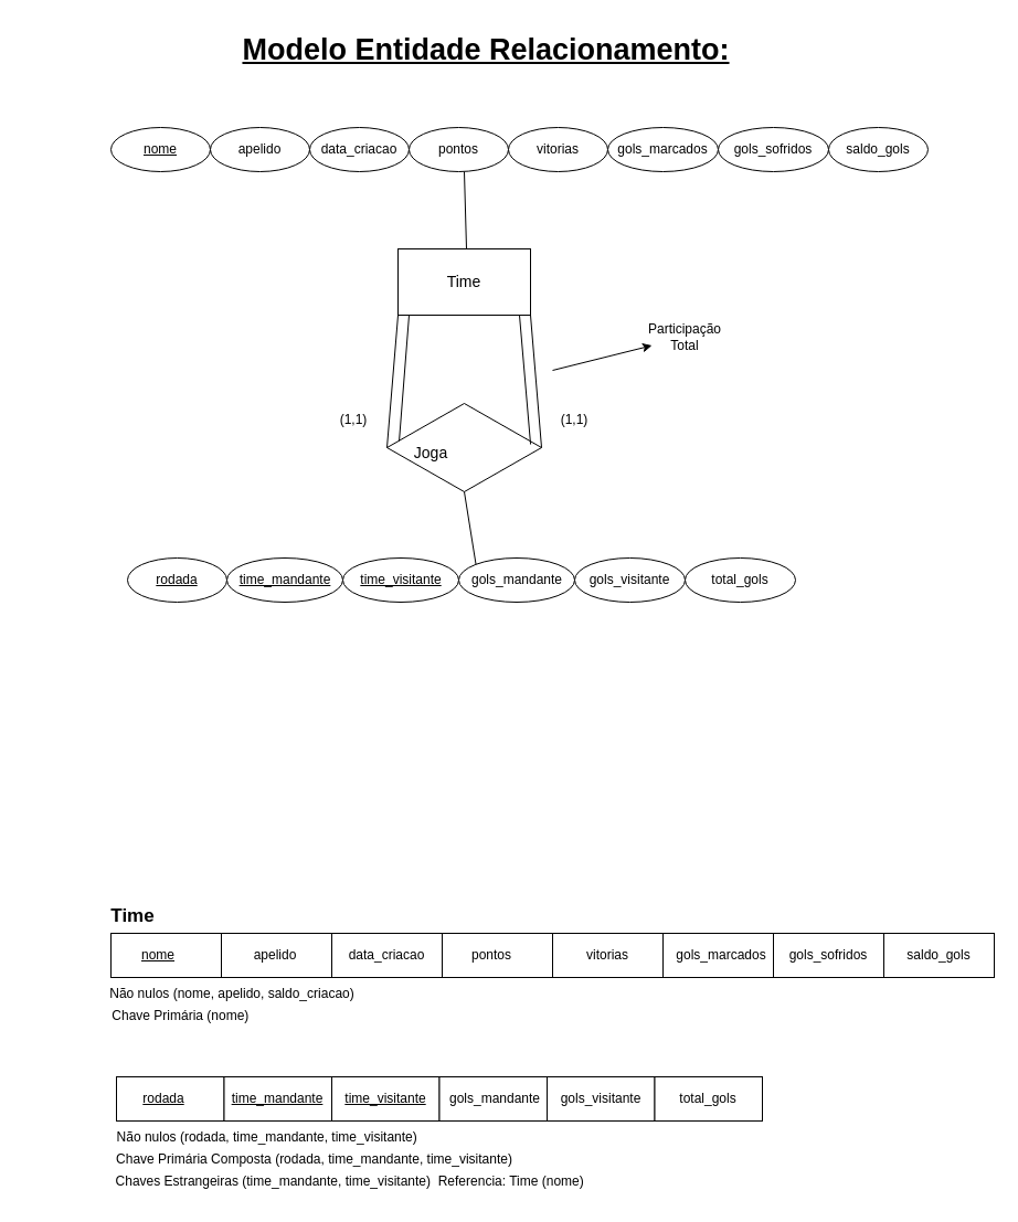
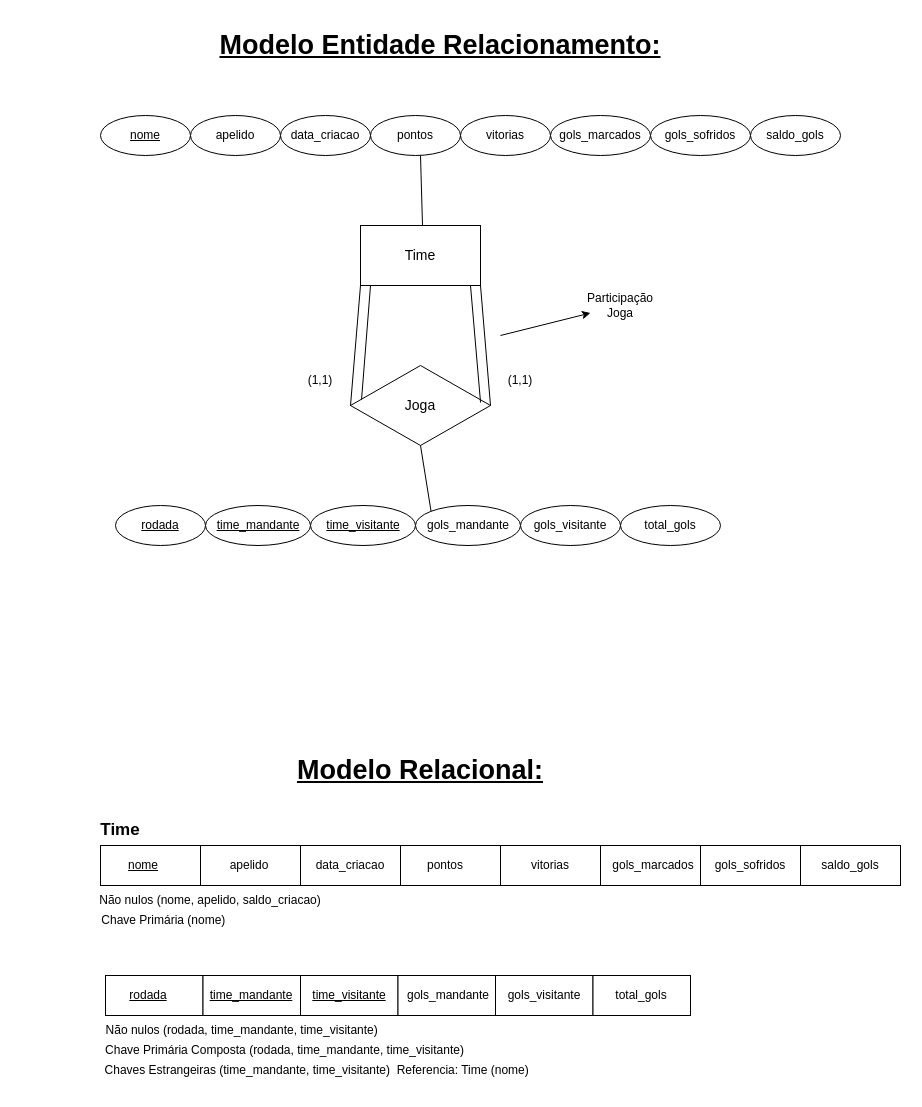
- <mxCell id="13" value="Participação&lt;br&gt;Total" style="text;html=1;strokeColor=none;fillColor=none;align=center;verticalAlign=middle;whiteSpace=wrap;rounded=0;" parent="1" vertex="1"><mxGeometry x="590" y="290" width="60" height="30" as="geometry" /></mxCell>
+ <mxCell id="13" value="Participação&lt;br&gt;Joga" style="text;html=1;strokeColor=none;fillColor=none;align=center;verticalAlign=middle;whiteSpace=wrap;rounded=0;" parent="1" vertex="1"><mxGeometry x="590" y="290" width="60" height="30" as="geometry" /></mxCell>
- <mxCell id="5" value="&lt;font style=&quot;font-size: 14px;&quot;&gt;Joga&lt;/font&gt;" style="text;html=1;strokeColor=none;fillColor=none;align=center;verticalAlign=middle;whiteSpace=wrap;rounded=0;" parent="1" vertex="1"><mxGeometry x="360" y="395" width="60" height="30" as="geometry" /></mxCell>
+ <mxCell id="5" value="&lt;font style=&quot;font-size: 14px;&quot;&gt;Joga&lt;/font&gt;" style="text;html=1;strokeColor=none;fillColor=none;align=center;verticalAlign=middle;whiteSpace=wrap;rounded=0;" parent="1" vertex="1"><mxGeometry x="390" y="390" width="60" height="30" as="geometry" /></mxCell>
+ <mxCell id="15" value="&lt;font style=&quot;&quot;&gt;&lt;b style=&quot;&quot;&gt;&lt;font style=&quot;font-size: 27px;&quot;&gt;&lt;u&gt;Modelo Relacional:&lt;/u&gt;&lt;/font&gt;&lt;br&gt;&lt;/b&gt;&lt;/font&gt;" style="text;html=1;strokeColor=none;fillColor=none;align=center;verticalAlign=middle;whiteSpace=wrap;rounded=0;" parent="1" vertex="1"><mxGeometry x="170" y="745" width="500" height="50" as="geometry" /></mxCell>
